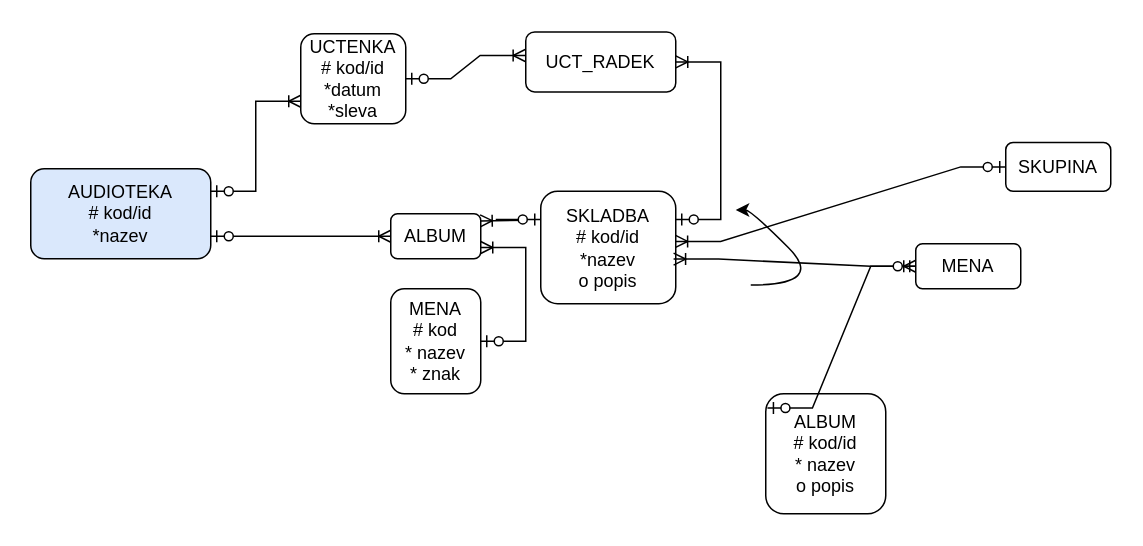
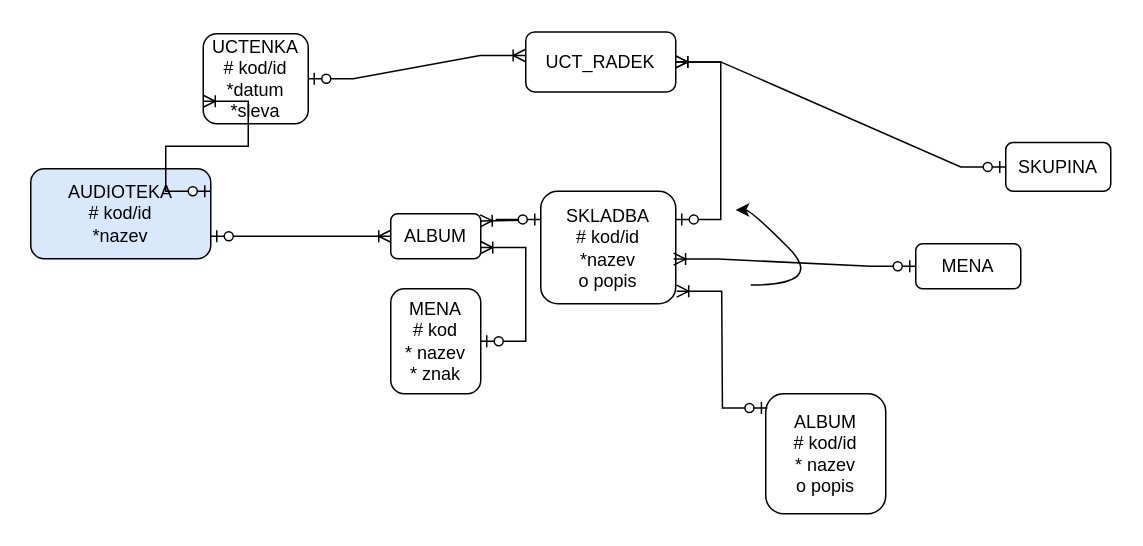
- <mxCell id="6" value="&lt;div&gt;UCTENKA&lt;/div&gt;&lt;div&gt;# kod/id&lt;/div&gt;&lt;div&gt;*datum&lt;/div&gt;&lt;div&gt;*sleva&lt;/div&gt;" style="rounded=1;whiteSpace=wrap;html=1;" vertex="1" parent="1"><mxGeometry x="200" y="22" width="70" height="60" as="geometry" /></mxCell>
+ <mxCell id="6" value="&lt;div&gt;UCTENKA&lt;/div&gt;&lt;div&gt;# kod/id&lt;/div&gt;&lt;div&gt;*datum&lt;/div&gt;&lt;div&gt;*sleva&lt;/div&gt;" style="rounded=1;whiteSpace=wrap;html=1;" vertex="1" parent="1"><mxGeometry x="135" y="22" width="70" height="60" as="geometry" /></mxCell>
- <mxCell id="18" value="" style="edgeStyle=entityRelationEdgeStyle;fontSize=12;html=1;endArrow=ERoneToMany;startArrow=ERzeroToOne;rounded=0;entryX=0.999;entryY=0.446;entryDx=0;entryDy=0;exitX=0;exitY=0.5;exitDx=0;exitDy=0;entryPerimeter=0;" edge="1" parent="1" source="8" target="2"><mxGeometry width="100" height="100" relative="1" as="geometry"><mxPoint x="460" y="202" as="sourcePoint" /><mxPoint x="590" y="145.75" as="targetPoint" /></mxGeometry></mxCell>
+ <mxCell id="18" value="" style="edgeStyle=entityRelationEdgeStyle;fontSize=12;html=1;endArrow=ERoneToMany;startArrow=ERzeroToOne;rounded=0;exitX=0;exitY=0.5;exitDx=0;exitDy=0;" edge="1" parent="1" source="8" target="7"><mxGeometry width="100" height="100" relative="1" as="geometry"><mxPoint x="460" y="202" as="sourcePoint" /><mxPoint x="590" y="145.75" as="targetPoint" /></mxGeometry></mxCell>
- <mxCell id="14" value="" style="edgeStyle=entityRelationEdgeStyle;fontSize=12;html=1;endArrow=ERoneToMany;startArrow=ERzeroToOne;rounded=0;exitX=0.014;exitY=0.119;exitDx=0;exitDy=0;exitPerimeter=0;" edge="1" parent="1" source="5" target="10"><mxGeometry width="100" height="100" relative="1" as="geometry"><mxPoint x="470" y="202" as="sourcePoint" /><mxPoint x="600" y="162" as="targetPoint" /></mxGeometry></mxCell>
+ <mxCell id="14" value="" style="edgeStyle=entityRelationEdgeStyle;fontSize=12;html=1;endArrow=ERoneToMany;startArrow=ERzeroToOne;rounded=0;exitX=0.014;exitY=0.119;exitDx=0;exitDy=0;entryX=1.007;entryY=0.888;entryDx=0;entryDy=0;entryPerimeter=0;exitPerimeter=0;" edge="1" parent="1" source="5" target="2"><mxGeometry width="100" height="100" relative="1" as="geometry"><mxPoint x="470" y="202" as="sourcePoint" /><mxPoint x="600" y="162" as="targetPoint" /></mxGeometry></mxCell>
